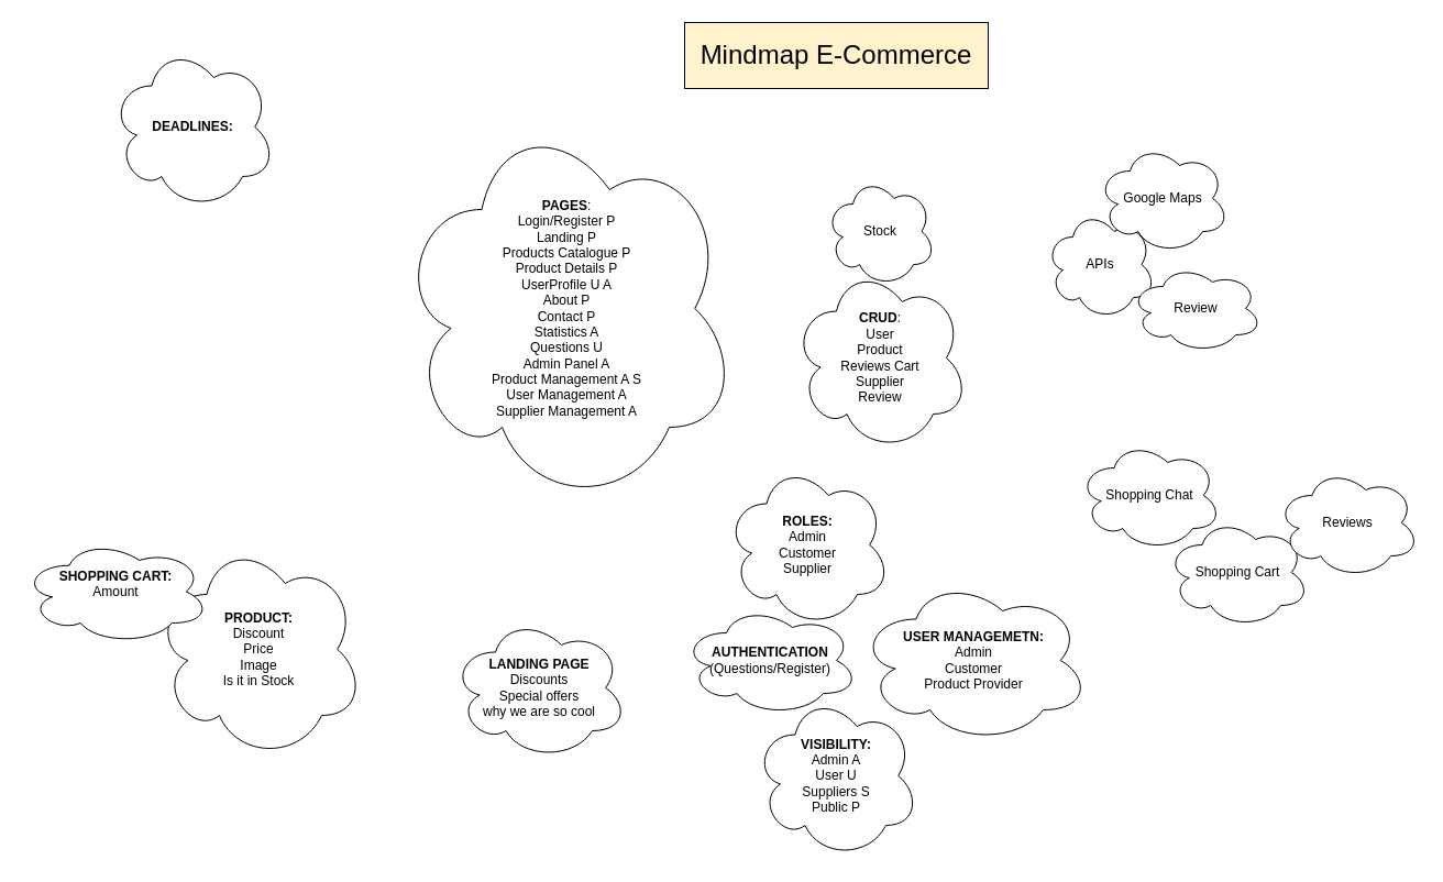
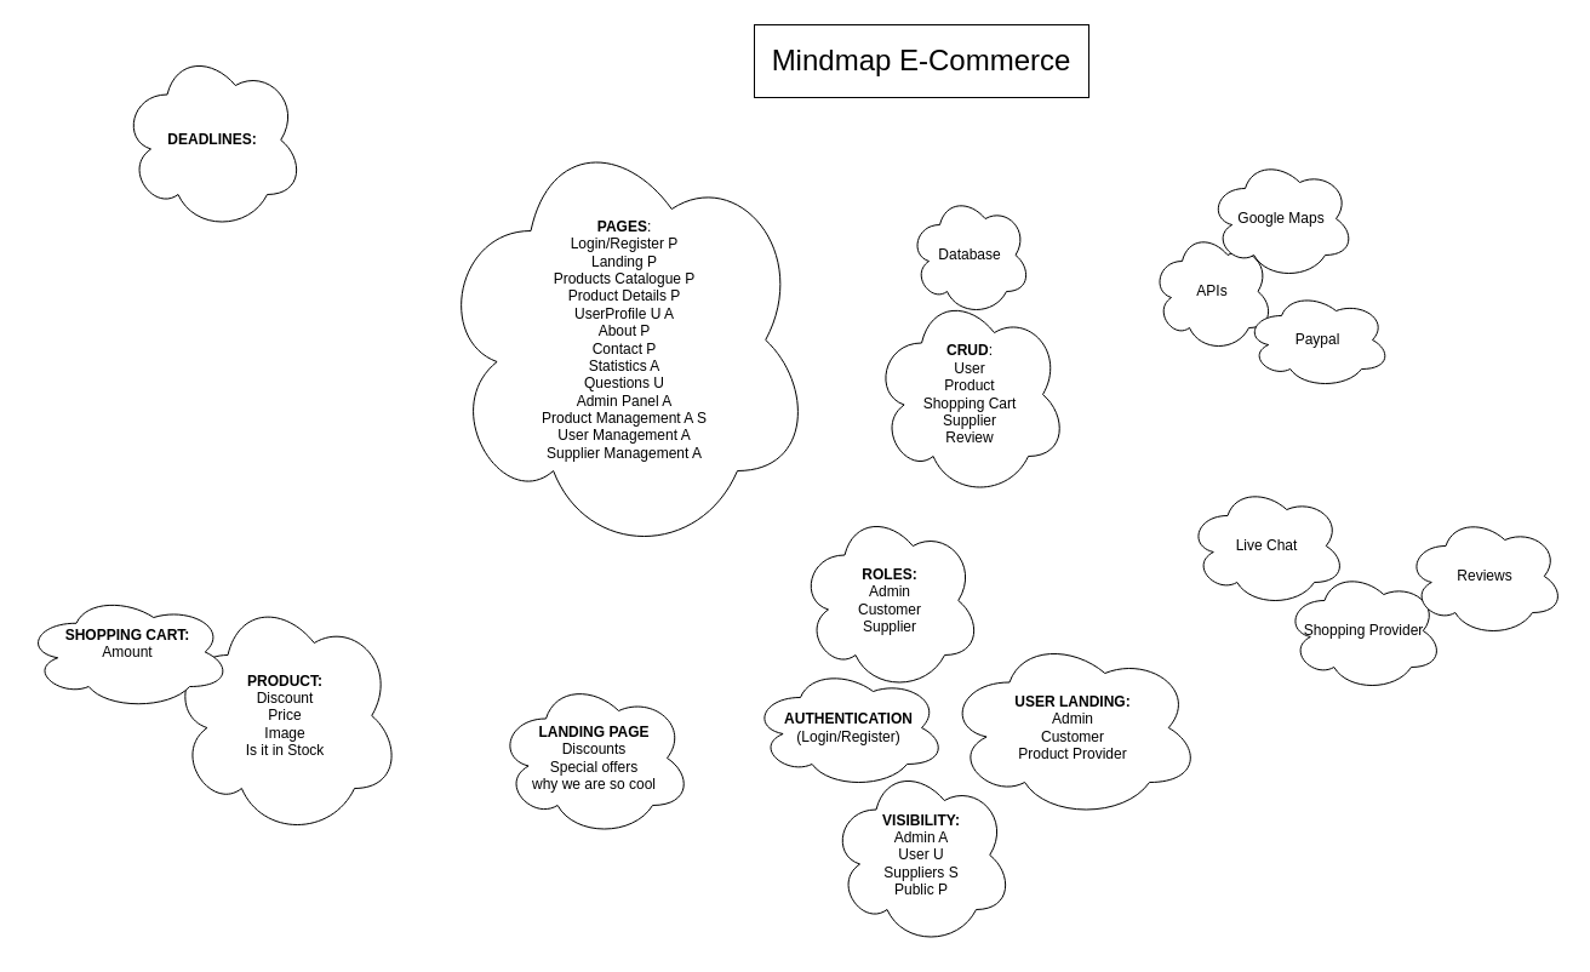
- <mxCell id="3" value="&lt;font style=&quot;font-size: 24px&quot;&gt;Mindmap E-Commerce&lt;/font&gt;" style="rounded=0;whiteSpace=wrap;html=1;fillColor=#fff2cc;" vertex="1" parent="1"><mxGeometry x="622" y="20" width="276" height="60" as="geometry" /></mxCell>
+ <mxCell id="3" value="&lt;font style=&quot;font-size: 24px&quot;&gt;Mindmap E-Commerce&lt;/font&gt;" style="rounded=0;whiteSpace=wrap;html=1;" vertex="1" parent="1"><mxGeometry x="622" y="20" width="276" height="60" as="geometry" /></mxCell>
- <mxCell id="5" value="Stock" style="ellipse;shape=cloud;whiteSpace=wrap;html=1;" vertex="1" parent="1"><mxGeometry x="750" y="160" width="100" height="100" as="geometry" /></mxCell>
+ <mxCell id="5" value="Database" style="ellipse;shape=cloud;whiteSpace=wrap;html=1;" vertex="1" parent="1"><mxGeometry x="750" y="160" width="100" height="100" as="geometry" /></mxCell>
- <mxCell id="13" value="Review" style="ellipse;shape=cloud;whiteSpace=wrap;html=1;" vertex="1" parent="1"><mxGeometry x="1027" y="240" width="120" height="80" as="geometry" /></mxCell>
+ <mxCell id="13" value="Paypal" style="ellipse;shape=cloud;whiteSpace=wrap;html=1;" vertex="1" parent="1"><mxGeometry x="1027" y="240" width="120" height="80" as="geometry" /></mxCell>
- <mxCell id="9" value="&lt;div&gt;&lt;b&gt;CRUD&lt;/b&gt;:&lt;/div&gt;&lt;div&gt;User&lt;/div&gt;&lt;div&gt;Product&lt;/div&gt;&lt;div&gt;Reviews Cart&lt;br&gt;&lt;/div&gt;&lt;div&gt;Supplier&lt;/div&gt;&lt;div&gt;Review&lt;br&gt;&lt;/div&gt;" style="ellipse;shape=cloud;whiteSpace=wrap;html=1;" vertex="1" parent="1"><mxGeometry x="720" y="240" width="160" height="170" as="geometry" /></mxCell>
+ <mxCell id="9" value="&lt;div&gt;&lt;b&gt;CRUD&lt;/b&gt;:&lt;/div&gt;&lt;div&gt;User&lt;/div&gt;&lt;div&gt;Product&lt;/div&gt;&lt;div&gt;Shopping Cart&lt;br&gt;&lt;/div&gt;&lt;div&gt;Supplier&lt;/div&gt;&lt;div&gt;Review&lt;br&gt;&lt;/div&gt;" style="ellipse;shape=cloud;whiteSpace=wrap;html=1;" vertex="1" parent="1"><mxGeometry x="720" y="240" width="160" height="170" as="geometry" /></mxCell>
- <mxCell id="19" value="Shopping Chat" style="ellipse;shape=cloud;whiteSpace=wrap;html=1;" vertex="1" parent="1"><mxGeometry x="980" y="400" width="130" height="100" as="geometry" /></mxCell>
+ <mxCell id="19" value="Live Chat" style="ellipse;shape=cloud;whiteSpace=wrap;html=1;" vertex="1" parent="1"><mxGeometry x="980" y="400" width="130" height="100" as="geometry" /></mxCell>
- <mxCell id="10" value="Shopping Cart" style="ellipse;shape=cloud;whiteSpace=wrap;html=1;" vertex="1" parent="1"><mxGeometry x="1060" y="470" width="130" height="100" as="geometry" /></mxCell>
+ <mxCell id="10" value="Shopping Provider" style="ellipse;shape=cloud;whiteSpace=wrap;html=1;" vertex="1" parent="1"><mxGeometry x="1060" y="470" width="130" height="100" as="geometry" /></mxCell>
- <mxCell id="7" value="&lt;div&gt;&lt;b&gt;AUTHENTICATION&lt;/b&gt;&lt;/div&gt;&lt;div&gt;(Questions/Register)&lt;br&gt;&lt;/div&gt;" style="ellipse;shape=cloud;whiteSpace=wrap;html=1;" vertex="1" parent="1"><mxGeometry x="620" y="550" width="160" height="100" as="geometry" /></mxCell>
+ <mxCell id="7" value="&lt;div&gt;&lt;b&gt;AUTHENTICATION&lt;/b&gt;&lt;/div&gt;&lt;div&gt;(Login/Register)&lt;br&gt;&lt;/div&gt;" style="ellipse;shape=cloud;whiteSpace=wrap;html=1;" vertex="1" parent="1"><mxGeometry x="620" y="550" width="160" height="100" as="geometry" /></mxCell>
- <mxCell id="18" value="&lt;div&gt;&lt;b&gt;USER MANAGEMETN:&lt;/b&gt;&lt;/div&gt;&lt;div&gt;Admin&lt;/div&gt;&lt;div&gt;Customer&lt;/div&gt;&lt;div&gt;Product Provider&lt;br&gt;&lt;/div&gt;" style="ellipse;shape=cloud;whiteSpace=wrap;html=1;" vertex="1" parent="1"><mxGeometry x="780" y="525" width="210" height="150" as="geometry" /></mxCell>
+ <mxCell id="18" value="&lt;div&gt;&lt;b&gt;USER LANDING:&lt;/b&gt;&lt;/div&gt;&lt;div&gt;Admin&lt;/div&gt;&lt;div&gt;Customer&lt;/div&gt;&lt;div&gt;Product Provider&lt;br&gt;&lt;/div&gt;" style="ellipse;shape=cloud;whiteSpace=wrap;html=1;" vertex="1" parent="1"><mxGeometry x="780" y="525" width="210" height="150" as="geometry" /></mxCell>
